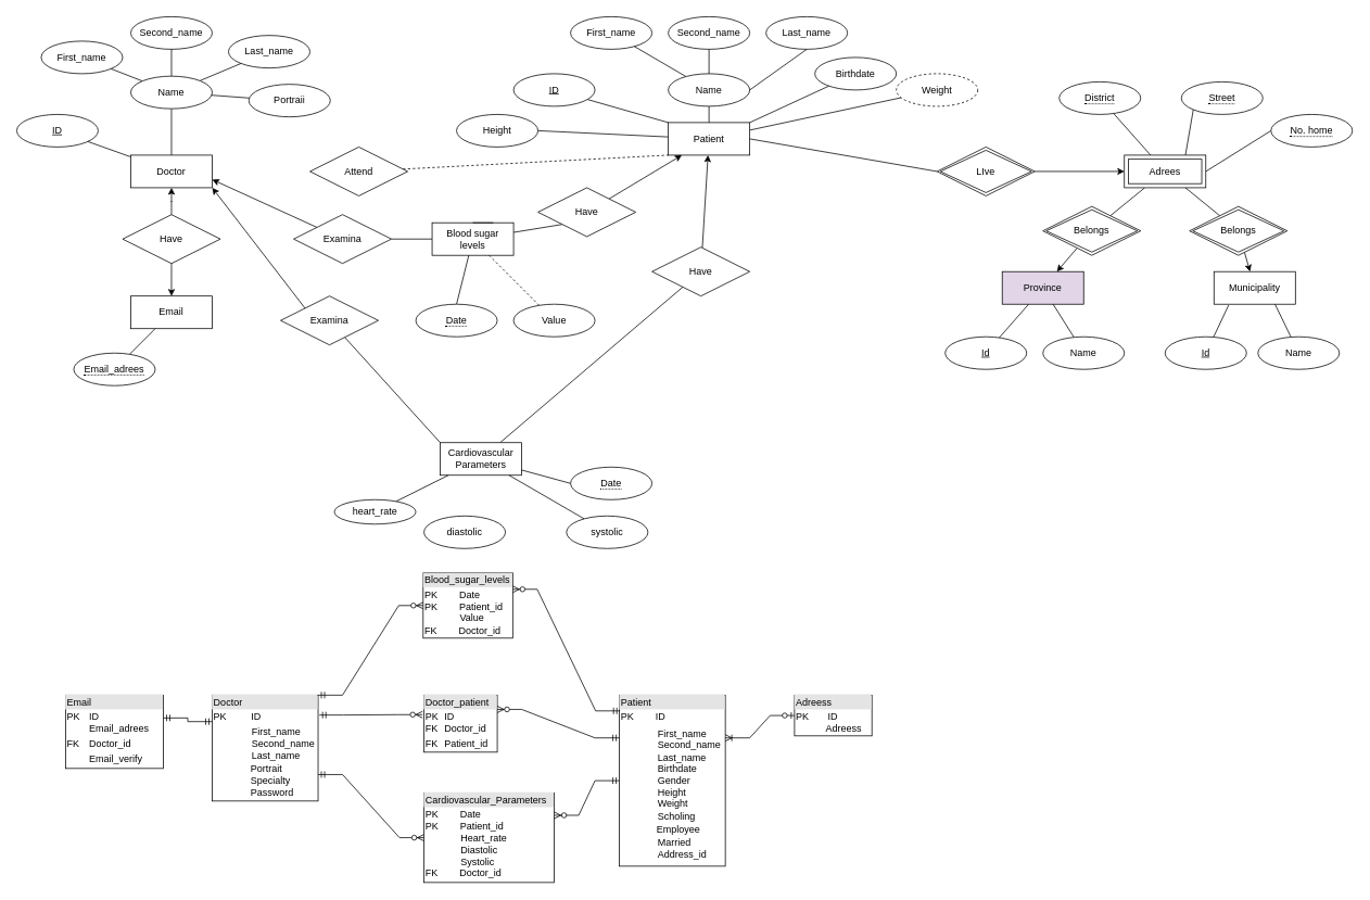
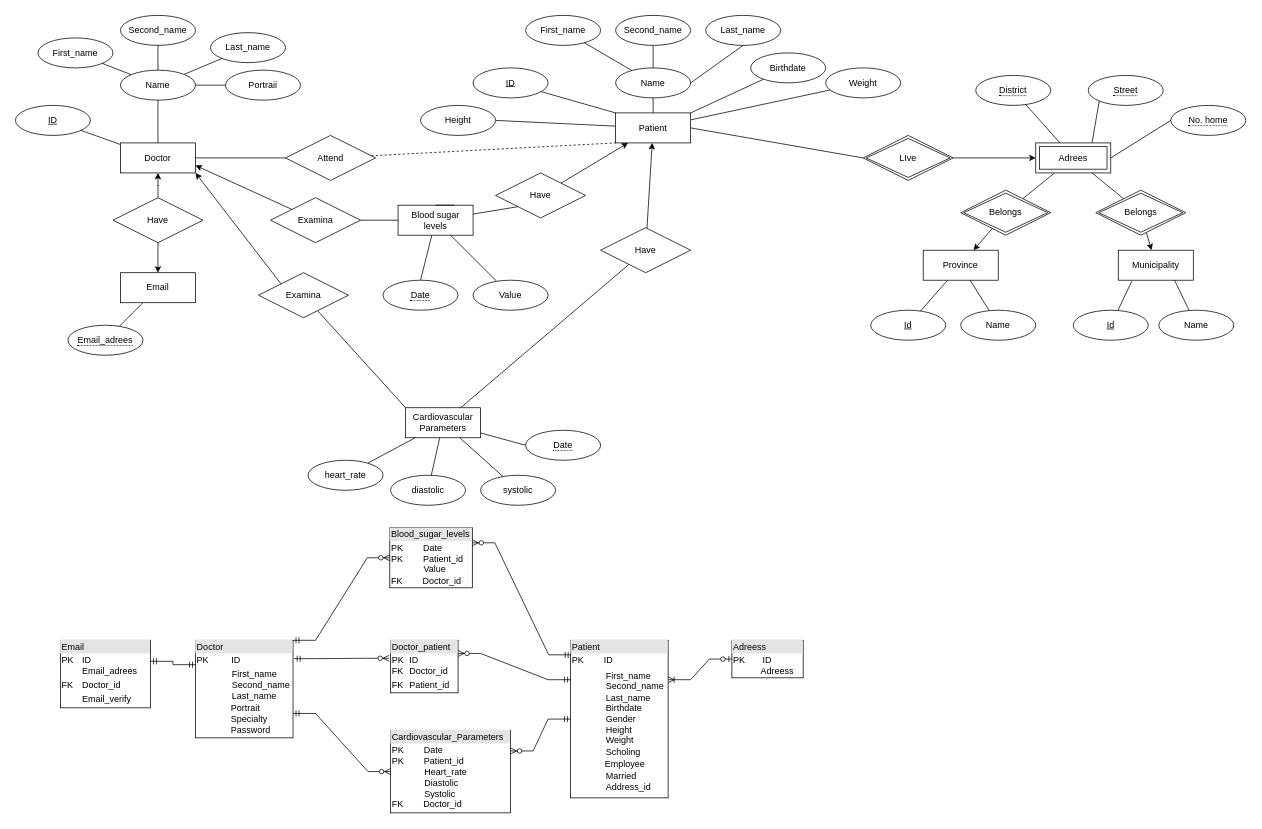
- <mxCell id="17" value="Weight" style="ellipse;whiteSpace=wrap;html=1;align=center;dashed=1;" parent="1" vertex="1"><mxGeometry x="1100" y="90" width="100" height="40" as="geometry" /></mxCell>
+ <mxCell id="17" value="Weight" style="ellipse;whiteSpace=wrap;html=1;align=center;" parent="1" vertex="1"><mxGeometry x="1100" y="90" width="100" height="40" as="geometry" /></mxCell>
- <mxCell id="106" value="Portraii" style="ellipse;whiteSpace=wrap;html=1;align=center;" parent="1" vertex="1"><mxGeometry x="305" y="103" width="100" height="40" as="geometry" /></mxCell>
+ <mxCell id="106" value="Portraii" style="ellipse;whiteSpace=wrap;html=1;align=center;" parent="1" vertex="1"><mxGeometry x="300" y="93" width="100" height="40" as="geometry" /></mxCell>
+ <mxCell id="19" value="" style="rounded=0;orthogonalLoop=1;jettySize=auto;html=1;strokeColor=default;endArrow=none;endFill=0;" parent="1" source="21" target="24" edge="1"><mxGeometry relative="1" as="geometry" /></mxCell>
- <mxCell id="59" value="" style="edgeStyle=none;rounded=0;orthogonalLoop=1;jettySize=auto;html=1;strokeColor=default;startArrow=none;startFill=0;endArrow=none;endFill=0;dashed=1;" parent="1" source="60" target="47" edge="1"><mxGeometry relative="1" as="geometry" /></mxCell>
+ <mxCell id="59" value="" style="edgeStyle=none;rounded=0;orthogonalLoop=1;jettySize=auto;html=1;strokeColor=default;startArrow=none;startFill=0;endArrow=none;endFill=0;" parent="1" source="60" target="47" edge="1"><mxGeometry relative="1" as="geometry" /></mxCell>
- <mxCell id="65" value="Province" style="whiteSpace=wrap;html=1;align=center;fillColor=#e1d5e7;" parent="1" vertex="1"><mxGeometry x="1230" y="333" width="100" height="40" as="geometry" /></mxCell>
+ <mxCell id="65" value="Province" style="whiteSpace=wrap;html=1;align=center;" parent="1" vertex="1"><mxGeometry x="1230" y="333" width="100" height="40" as="geometry" /></mxCell>
+ <mxCell id="53" value="" style="edgeStyle=none;rounded=0;orthogonalLoop=1;jettySize=auto;html=1;strokeColor=default;startArrow=none;startFill=0;endArrow=none;endFill=0;" parent="1" source="54" target="45" edge="1"><mxGeometry relative="1" as="geometry" /></mxCell>
- <mxCell id="52" value="heart_rate" style="ellipse;whiteSpace=wrap;html=1;align=center;" parent="1" vertex="1"><mxGeometry x="410" y="613" width="100" height="30" as="geometry" /></mxCell>
+ <mxCell id="52" value="heart_rate" style="ellipse;whiteSpace=wrap;html=1;align=center;" parent="1" vertex="1"><mxGeometry x="410" y="613" width="100" height="40" as="geometry" /></mxCell>
- <mxCell id="56" value="systolic" style="ellipse;whiteSpace=wrap;html=1;align=center;" parent="1" vertex="1"><mxGeometry x="695" y="633" width="100" height="40" as="geometry" /></mxCell>
+ <mxCell id="56" value="systolic" style="ellipse;whiteSpace=wrap;html=1;align=center;" parent="1" vertex="1"><mxGeometry x="640" y="633" width="100" height="40" as="geometry" /></mxCell>
